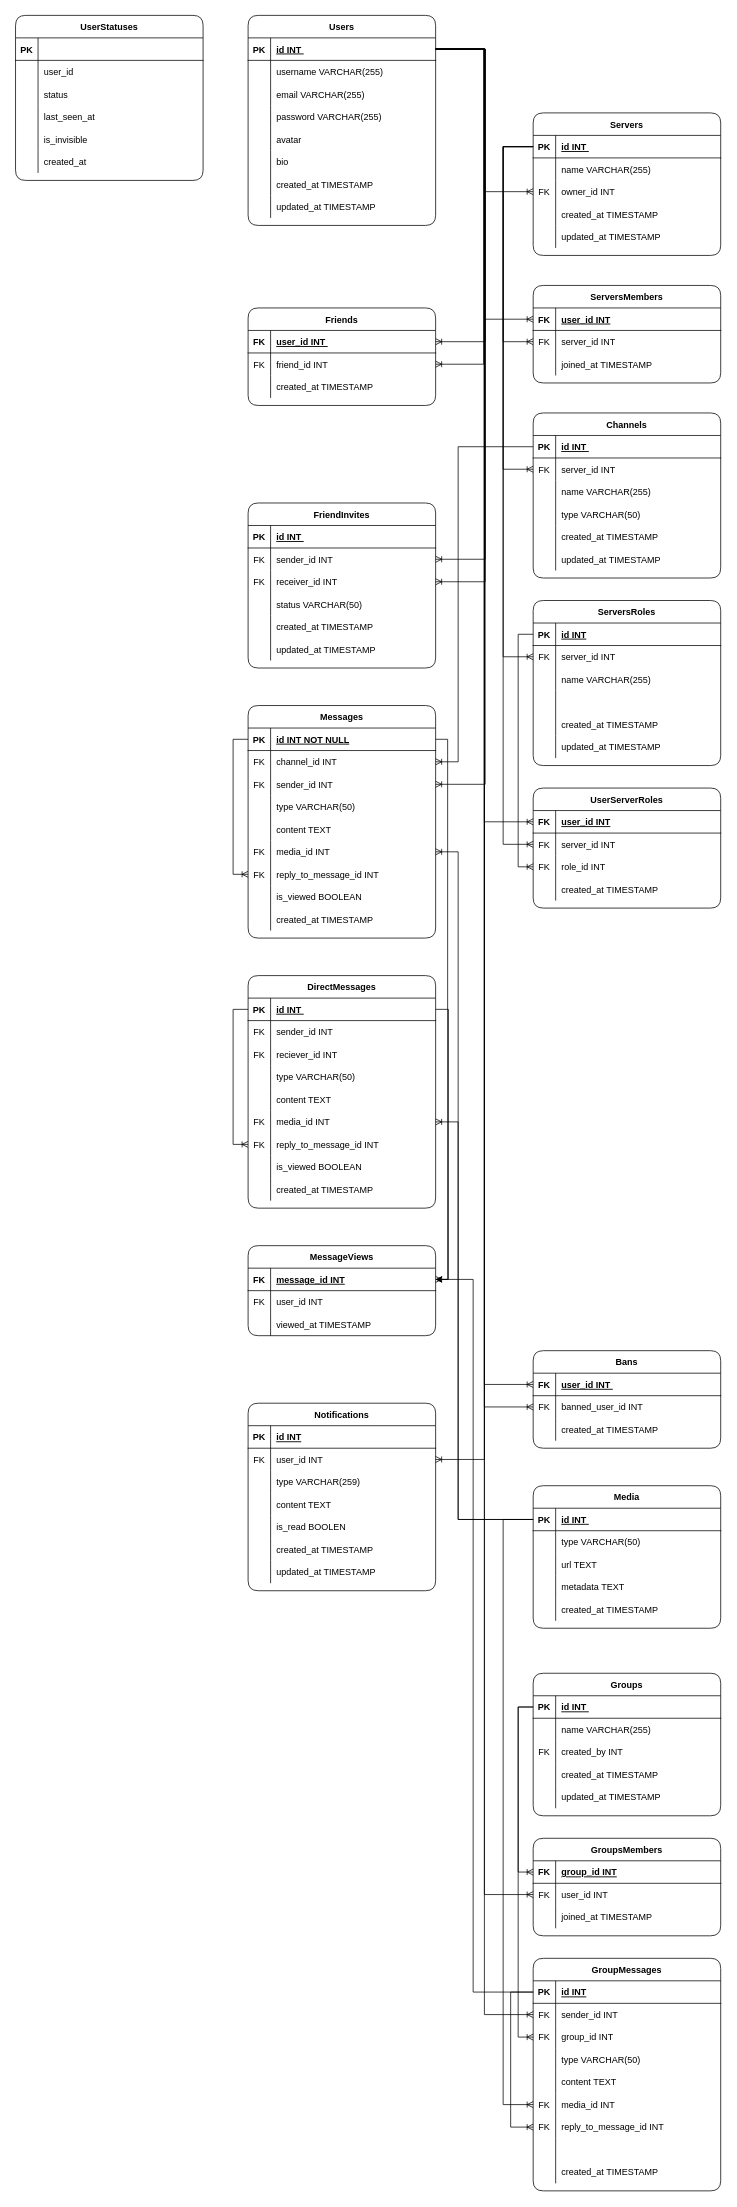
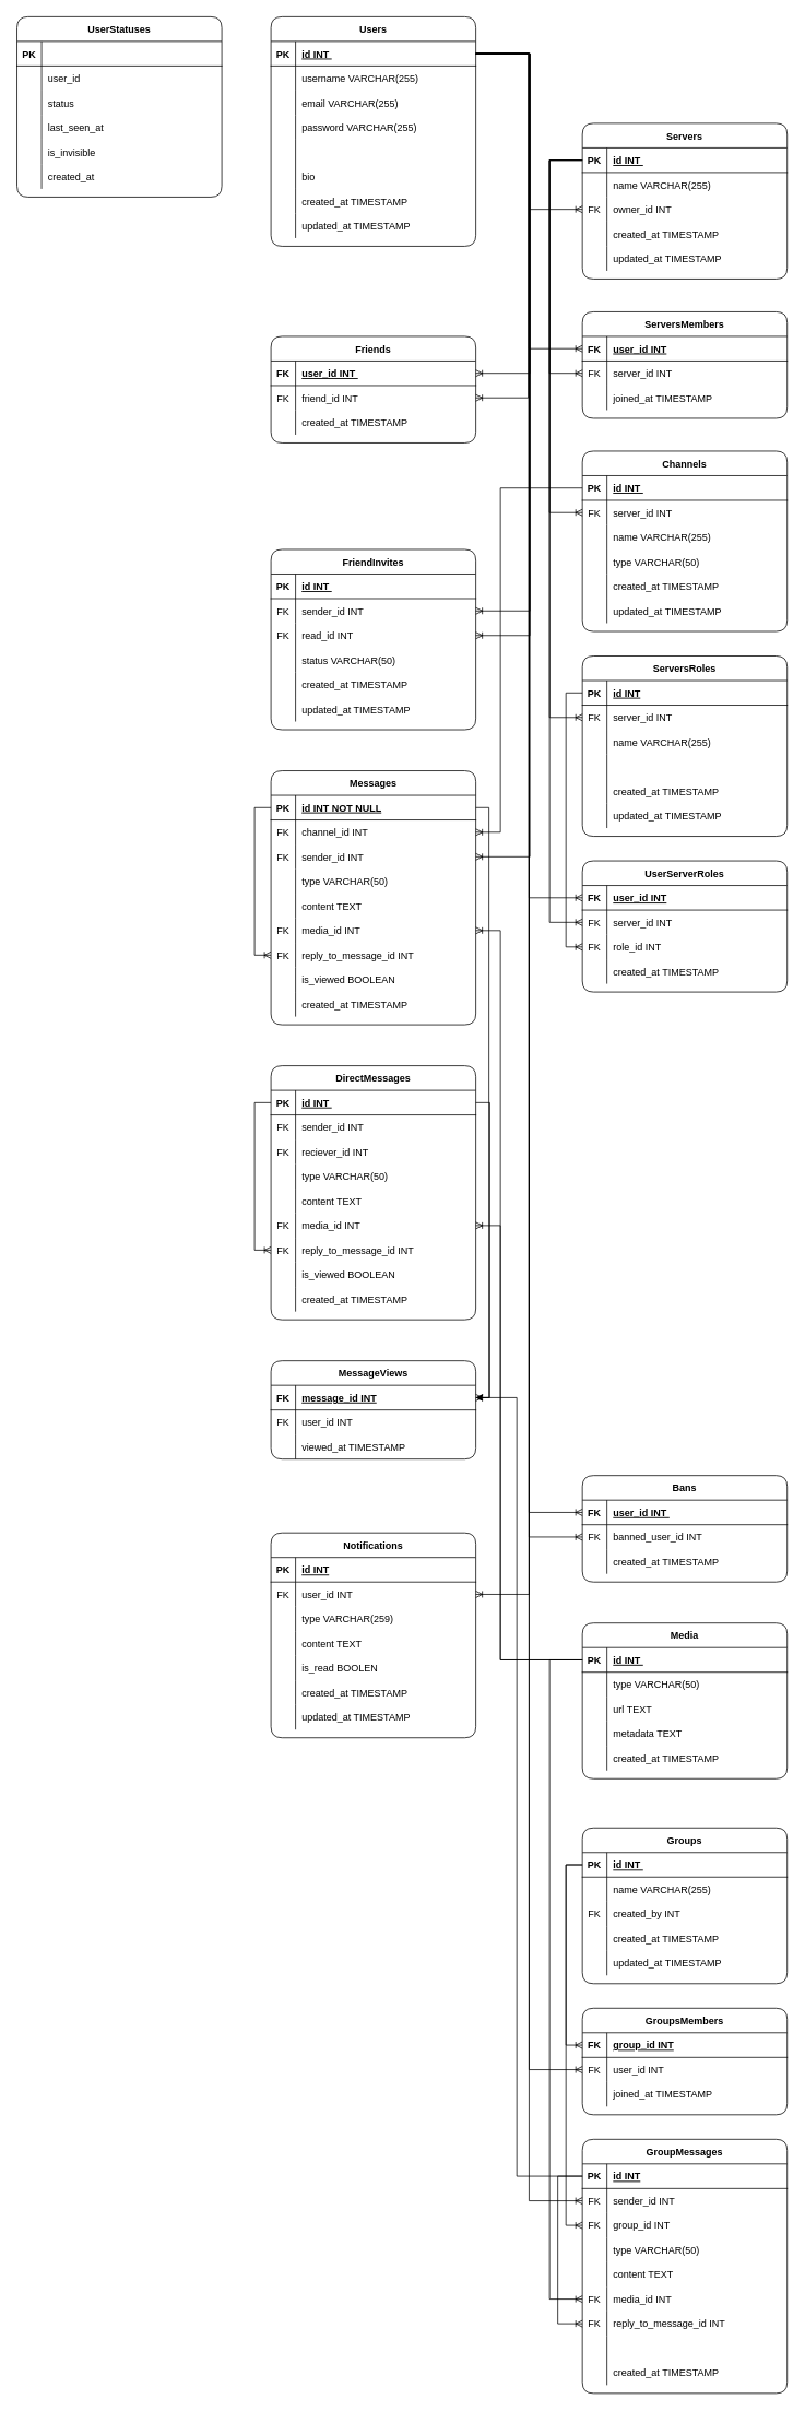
- <mxCell id="20" value="avatar" style="shape=partialRectangle;overflow=hidden;connectable=0;fillColor=none;top=0;left=0;bottom=0;right=0;align=left;spacingLeft=6;" vertex="1" parent="18"><mxGeometry x="30" width="220" height="30" as="geometry"><mxRectangle width="220" height="30" as="alternateBounds" /></mxGeometry></mxCell>
- <mxCell id="98" value="receiver_id INT" style="shape=partialRectangle;overflow=hidden;connectable=0;fillColor=none;top=0;left=0;bottom=0;right=0;align=left;spacingLeft=6;" parent="96" vertex="1"><mxGeometry x="30" width="220" height="30" as="geometry"><mxRectangle width="220" height="30" as="alternateBounds" /></mxGeometry></mxCell>
+ <mxCell id="98" value="read_id INT" style="shape=partialRectangle;overflow=hidden;connectable=0;fillColor=none;top=0;left=0;bottom=0;right=0;align=left;spacingLeft=6;" parent="96" vertex="1"><mxGeometry x="30" width="220" height="30" as="geometry"><mxRectangle width="220" height="30" as="alternateBounds" /></mxGeometry></mxCell>
